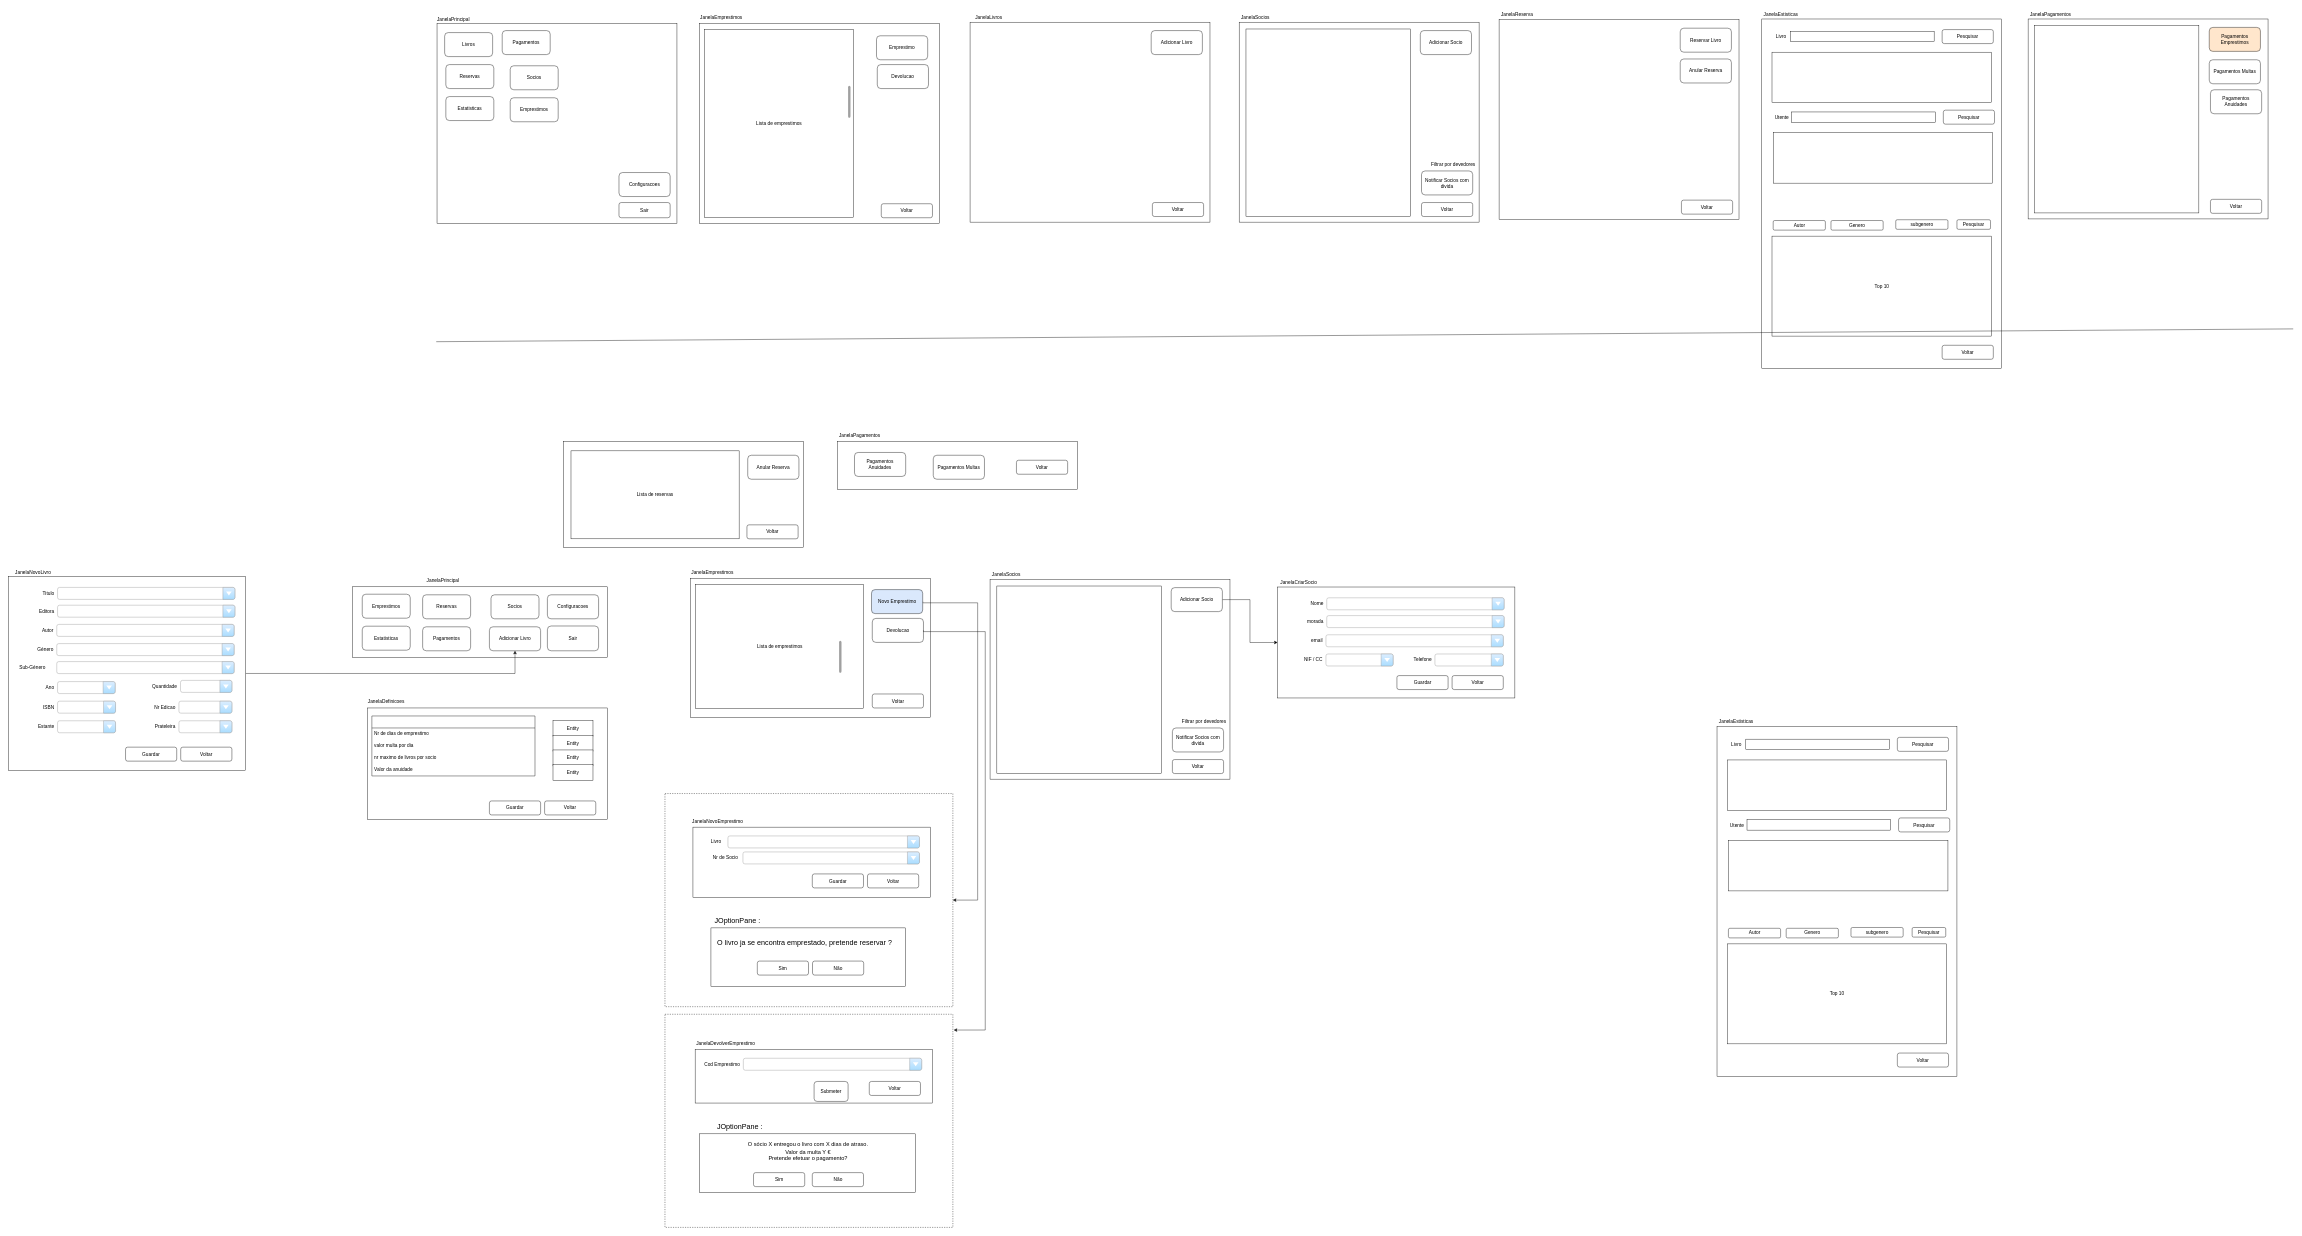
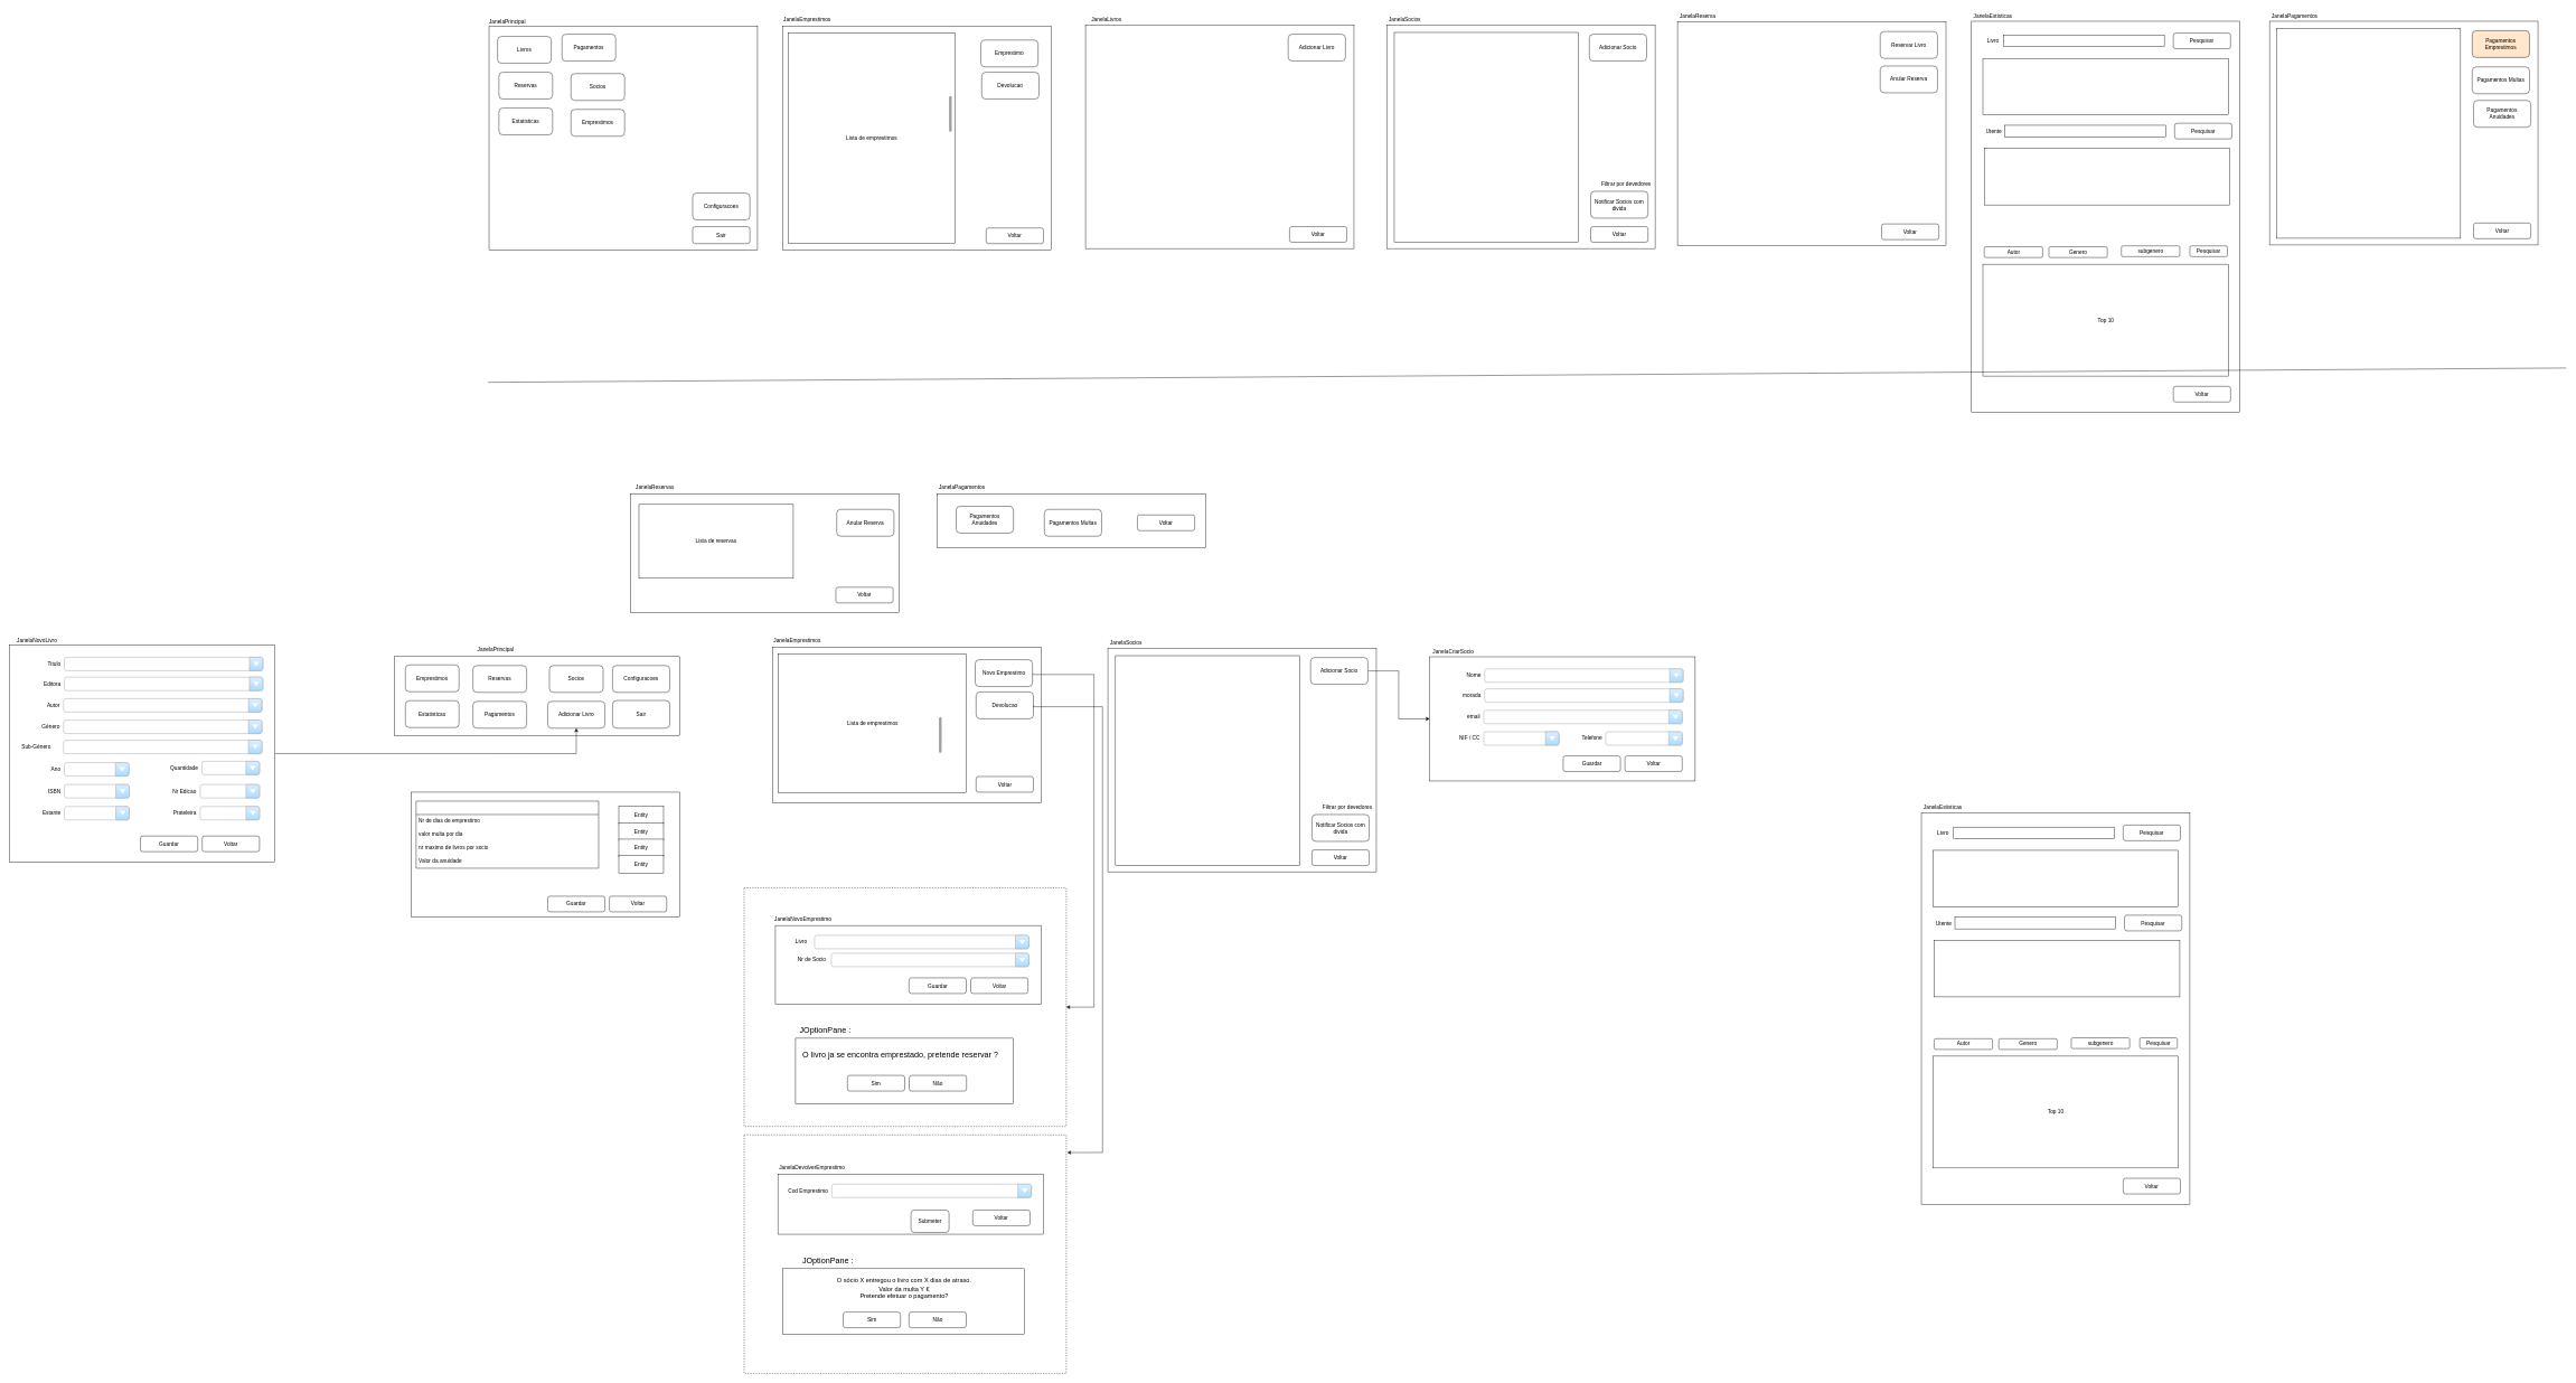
+ <mxCell id="189" value="JanelaReservas" style="text;html=1;align=center;verticalAlign=middle;whiteSpace=wrap;rounded=0;" vertex="1" parent="1"><mxGeometry x="1408" y="1073" width="110" height="30" as="geometry" /></mxCell>
- <mxCell id="109" value="Lista de reservas" style="rounded=0;whiteSpace=wrap;html=1;" vertex="1" parent="1"><mxGeometry x="1427" y="1127" width="420.5" height="220" as="geometry" /></mxCell>
+ <mxCell id="109" value="Lista de reservas" style="rounded=0;whiteSpace=wrap;html=1;" vertex="1" parent="1"><mxGeometry x="1427" y="1127" width="345" height="165" as="geometry" /></mxCell>
- <mxCell id="78" value="Novo Emprestimo" style="rounded=1;whiteSpace=wrap;html=1;fillColor=#dae8fc;" vertex="1" parent="1"><mxGeometry x="2178.5" y="1474" width="128" height="60" as="geometry" /></mxCell>
+ <mxCell id="78" value="Novo Emprestimo" style="rounded=1;whiteSpace=wrap;html=1;" vertex="1" parent="1"><mxGeometry x="2178.5" y="1474" width="128" height="60" as="geometry" /></mxCell>
- <mxCell id="111" value="JanelaDefinicoes" style="text;html=1;align=center;verticalAlign=middle;whiteSpace=wrap;rounded=0;" vertex="1" parent="1"><mxGeometry x="935" y="1740" width="60" height="30" as="geometry" /></mxCell>
